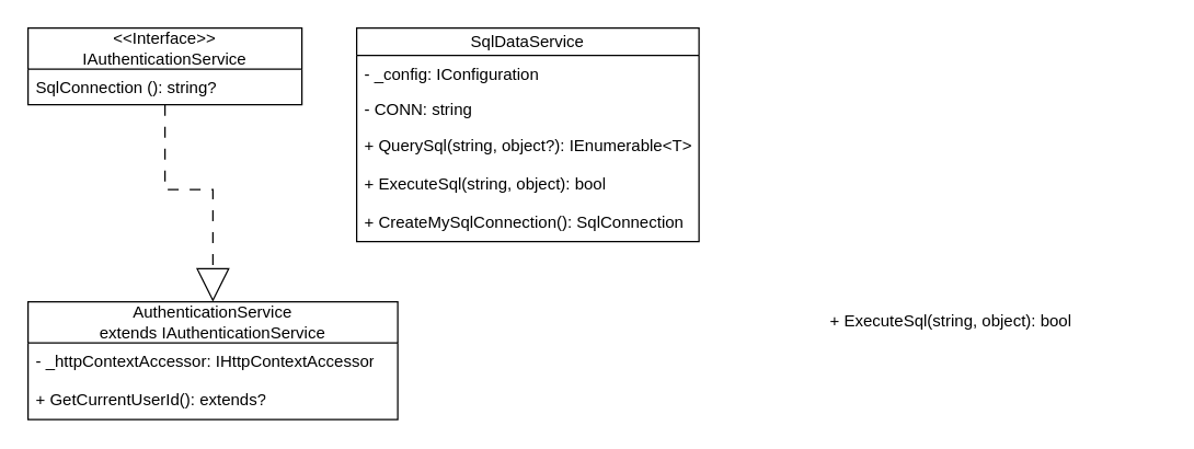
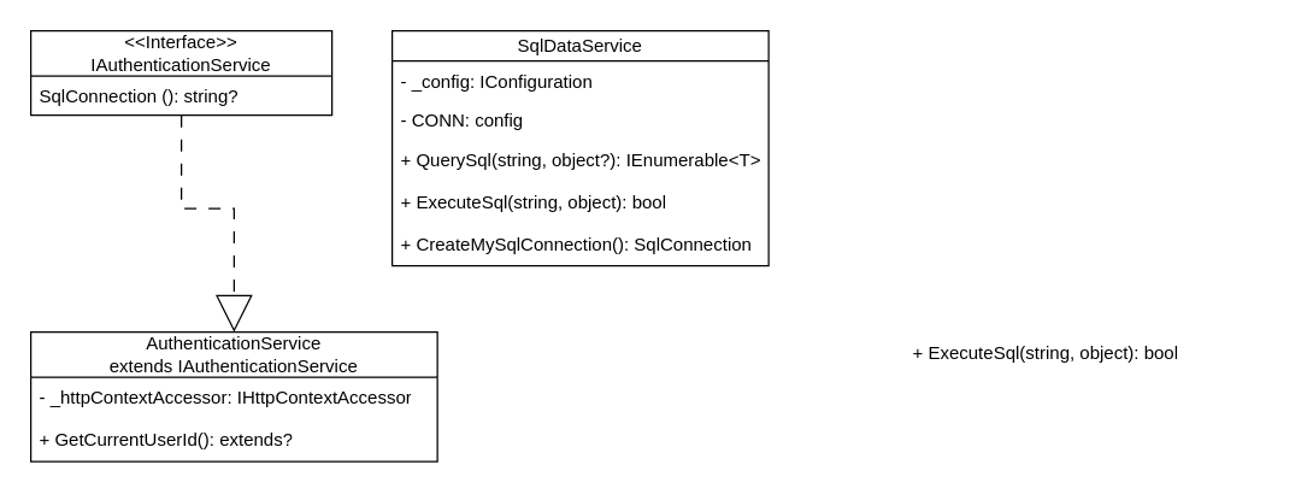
- <mxCell id="7" value="- CONN: string" style="text;strokeColor=none;fillColor=none;align=left;verticalAlign=top;spacingLeft=4;spacingRight=4;overflow=hidden;rotatable=0;points=[[0,0.5],[1,0.5]];portConstraint=eastwest;whiteSpace=wrap;html=1;" vertex="1" parent="5"><mxGeometry y="46" width="250" height="26" as="geometry" /></mxCell>
+ <mxCell id="7" value="- CONN: config" style="text;strokeColor=none;fillColor=none;align=left;verticalAlign=top;spacingLeft=4;spacingRight=4;overflow=hidden;rotatable=0;points=[[0,0.5],[1,0.5]];portConstraint=eastwest;whiteSpace=wrap;html=1;" vertex="1" parent="5"><mxGeometry y="46" width="250" height="26" as="geometry" /></mxCell>
